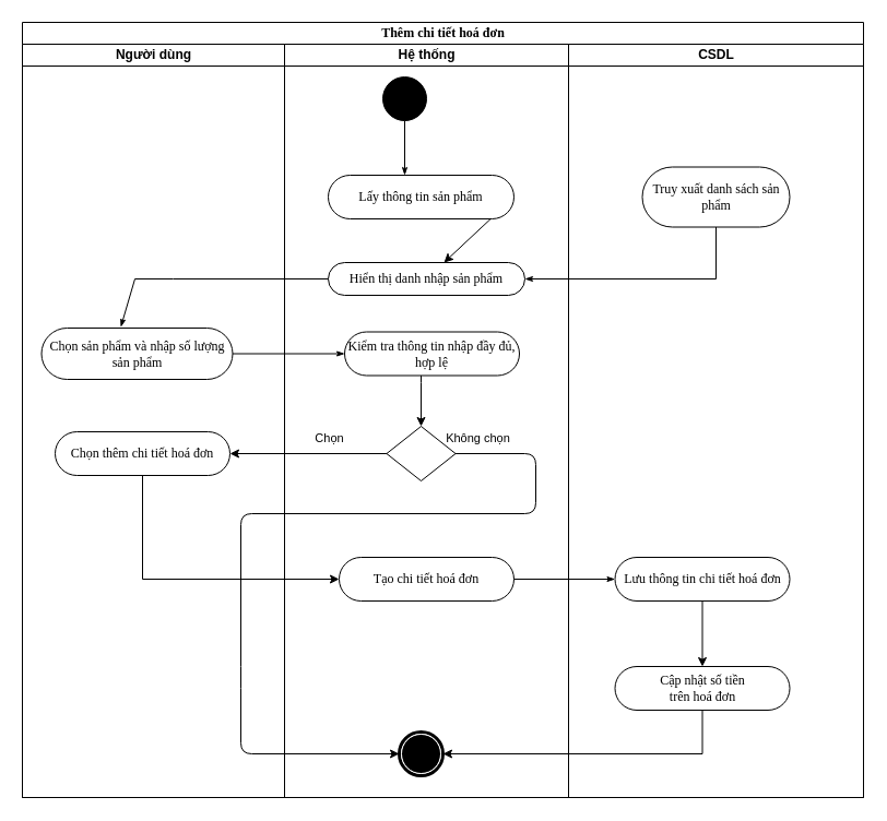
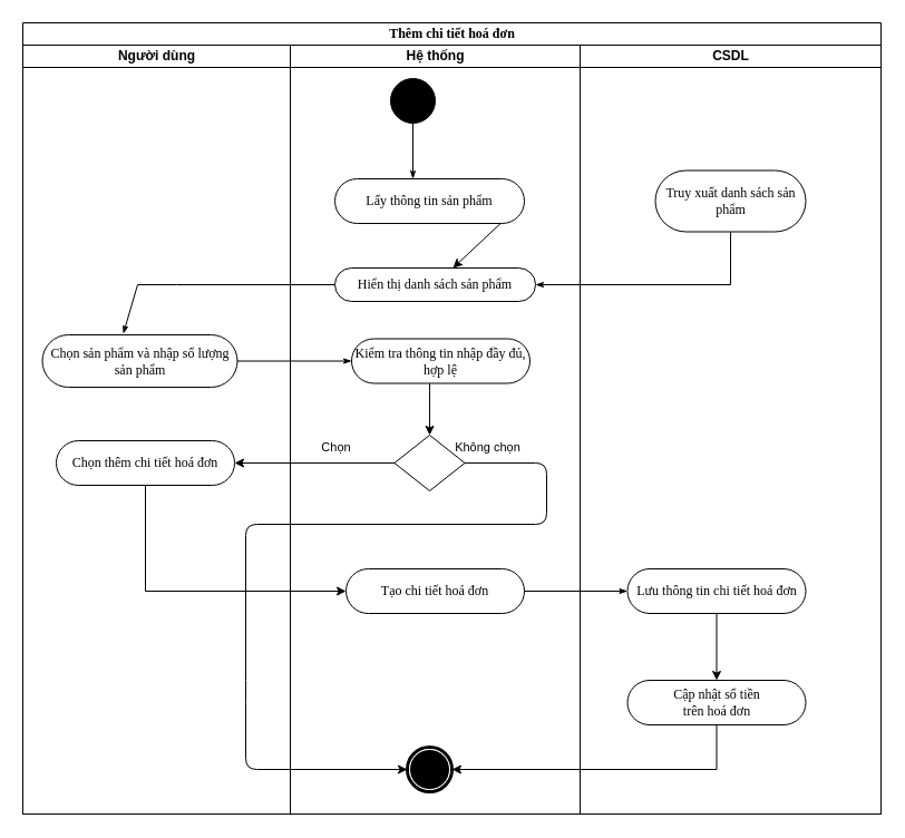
- <mxCell id="14" value="&lt;font style=&quot;font-size: 12px&quot;&gt;Hiển thị danh nhập sản phẩm&lt;/font&gt;" style="rounded=1;whiteSpace=wrap;html=1;shadow=0;comic=0;labelBackgroundColor=none;strokeWidth=1;fontFamily=Verdana;fontSize=12;align=center;arcSize=50;" vertex="1" parent="7"><mxGeometry x="40" y="200" width="180" height="30" as="geometry" /></mxCell>
+ <mxCell id="14" value="&lt;font style=&quot;font-size: 12px&quot;&gt;Hiển thị danh sách sản phẩm&lt;/font&gt;" style="rounded=1;whiteSpace=wrap;html=1;shadow=0;comic=0;labelBackgroundColor=none;strokeWidth=1;fontFamily=Verdana;fontSize=12;align=center;arcSize=50;" vertex="1" parent="7"><mxGeometry x="40" y="200" width="180" height="30" as="geometry" /></mxCell>
